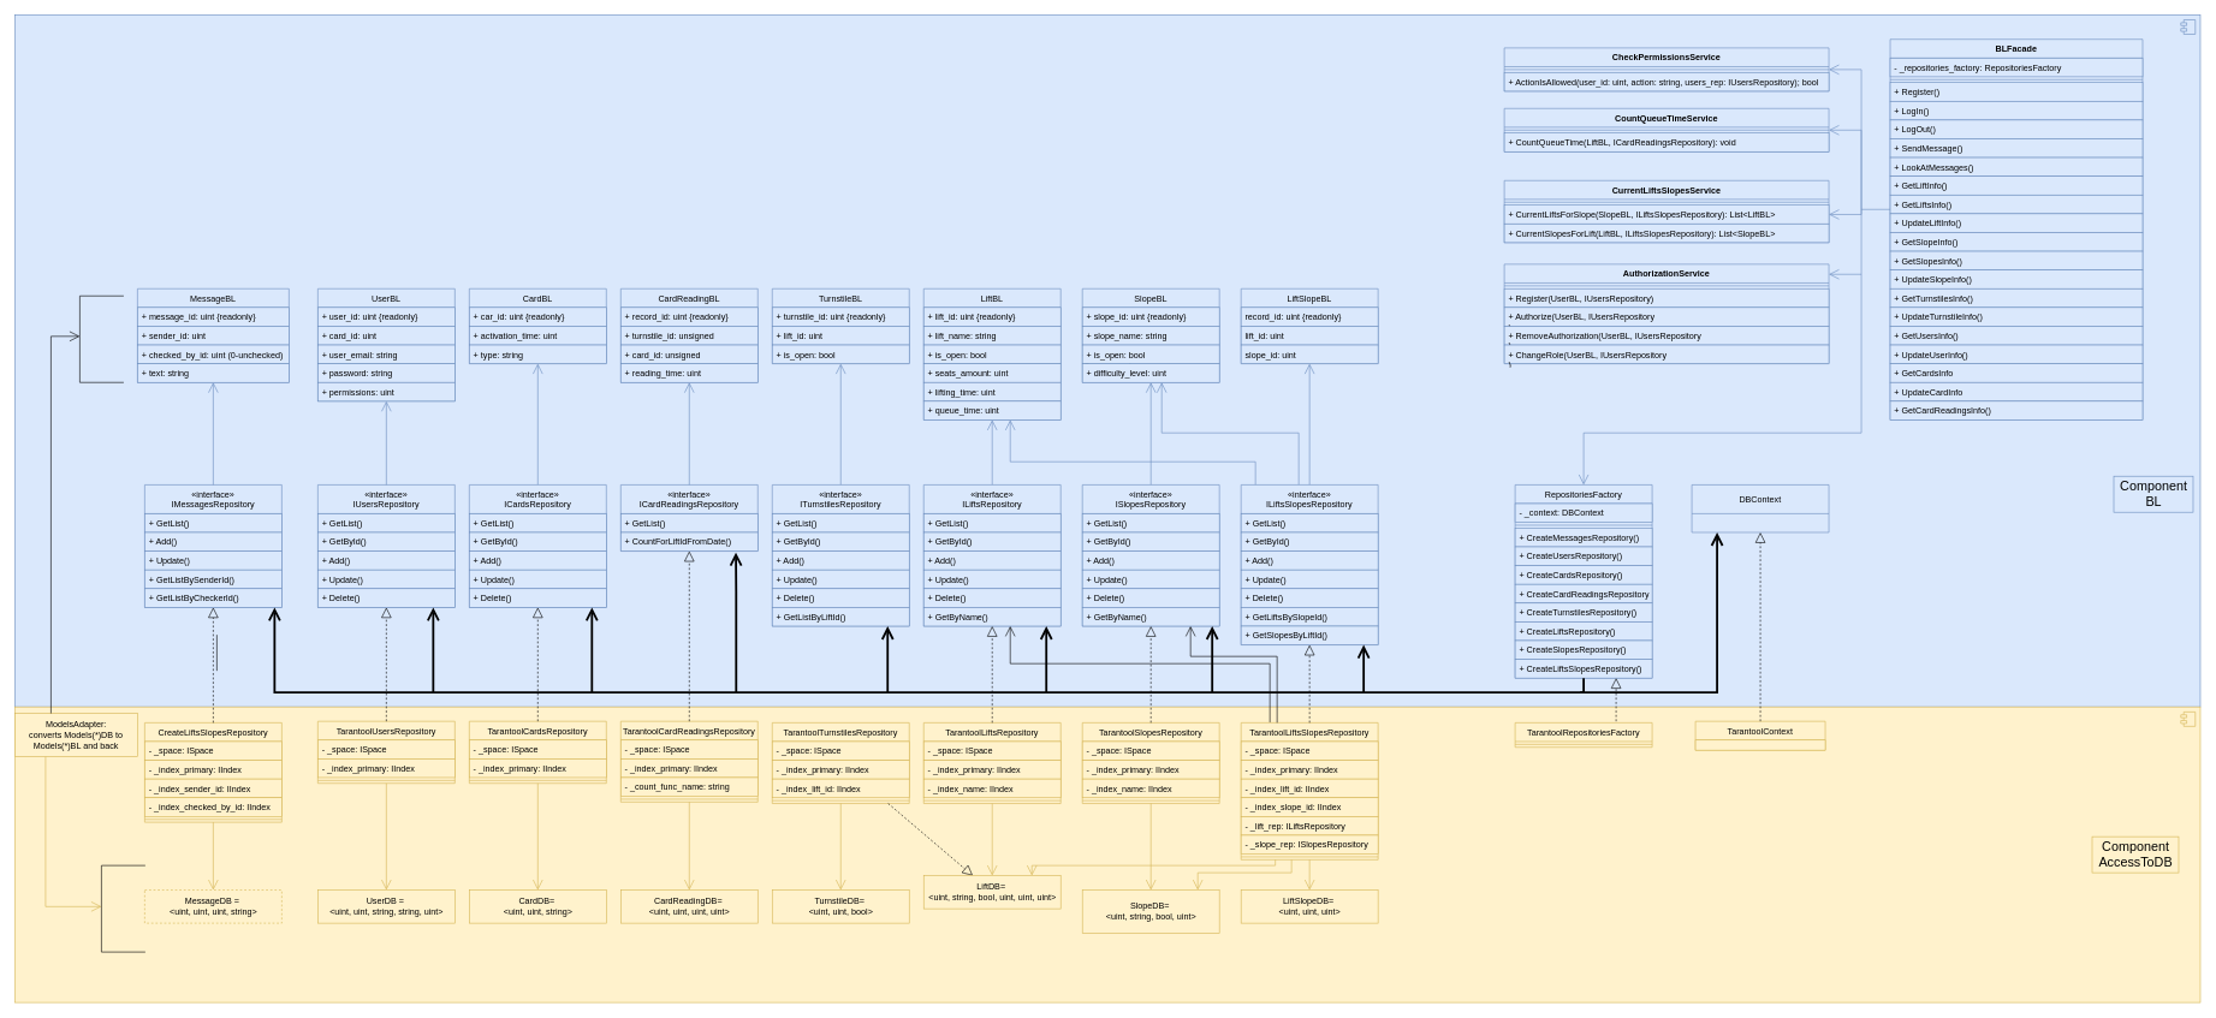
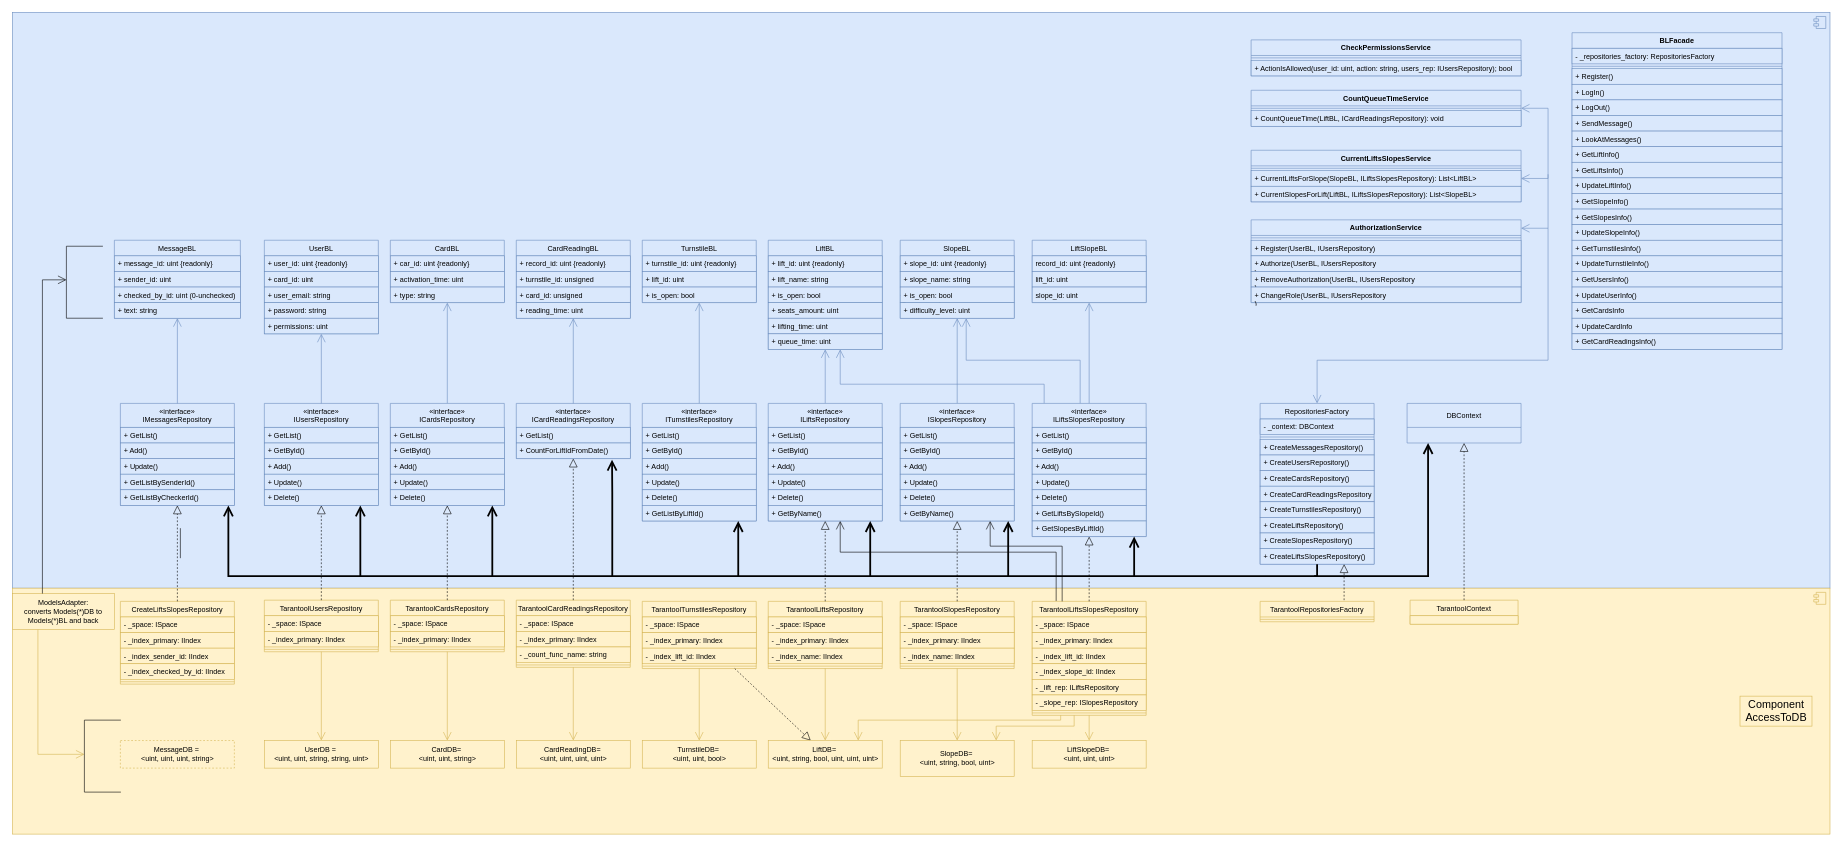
- <mxCell id="237" value="" style="endArrow=open;endFill=1;endSize=12;html=1;rounded=0;backgroundOutline=0;fillColor=#dae8fc;strokeColor=#6c8ebf;edgeStyle=orthogonalEdgeStyle;" parent="1" source="205" target="226" edge="1"><mxGeometry width="160" relative="1" as="geometry"><mxPoint x="2590" y="128" as="sourcePoint" /><mxPoint x="2590" y="222" as="targetPoint" /><Array as="points"><mxPoint x="2580" y="290" /><mxPoint x="2580" y="96" /></Array></mxGeometry></mxCell>
- <mxCell id="236" value="Component&lt;br style=&quot;font-size: 18px&quot;&gt;BL" style="text;html=1;align=center;verticalAlign=middle;resizable=0;points=[];autosize=1;fontSize=18;backgroundOutline=0;fillColor=#dae8fc;strokeColor=#6c8ebf;" parent="1" vertex="1"><mxGeometry x="2930" y="660" width="110" height="50" as="geometry" /></mxCell>
- <mxCell id="168" value="" style="endArrow=open;endFill=1;endSize=12;html=1;rounded=0;backgroundOutline=0;fillColor=#fff2cc;strokeColor=#d6b656;" parent="1" source="152" target="166" edge="1"><mxGeometry width="160" relative="1" as="geometry"><mxPoint x="305" y="682" as="sourcePoint" /><mxPoint x="305" y="540" as="targetPoint" /></mxGeometry></mxCell>
- <mxCell id="162" value="LiftDB=&amp;nbsp;&lt;br&gt;&amp;lt;uint, string, bool, uint, uint, uint&amp;gt;" style="html=1;backgroundOutline=0;fillColor=#fff2cc;strokeColor=#d6b656;" parent="1" vertex="1"><mxGeometry x="1280" y="1214" width="190" height="46" as="geometry" /></mxCell>
+ <mxCell id="162" value="LiftDB=&amp;nbsp;&lt;br&gt;&amp;lt;uint, string, bool, uint, uint, uint&amp;gt;" style="html=1;backgroundOutline=0;fillColor=#fff2cc;strokeColor=#d6b656;" parent="1" vertex="1"><mxGeometry x="1280" y="1234" width="190" height="46" as="geometry" /></mxCell>
